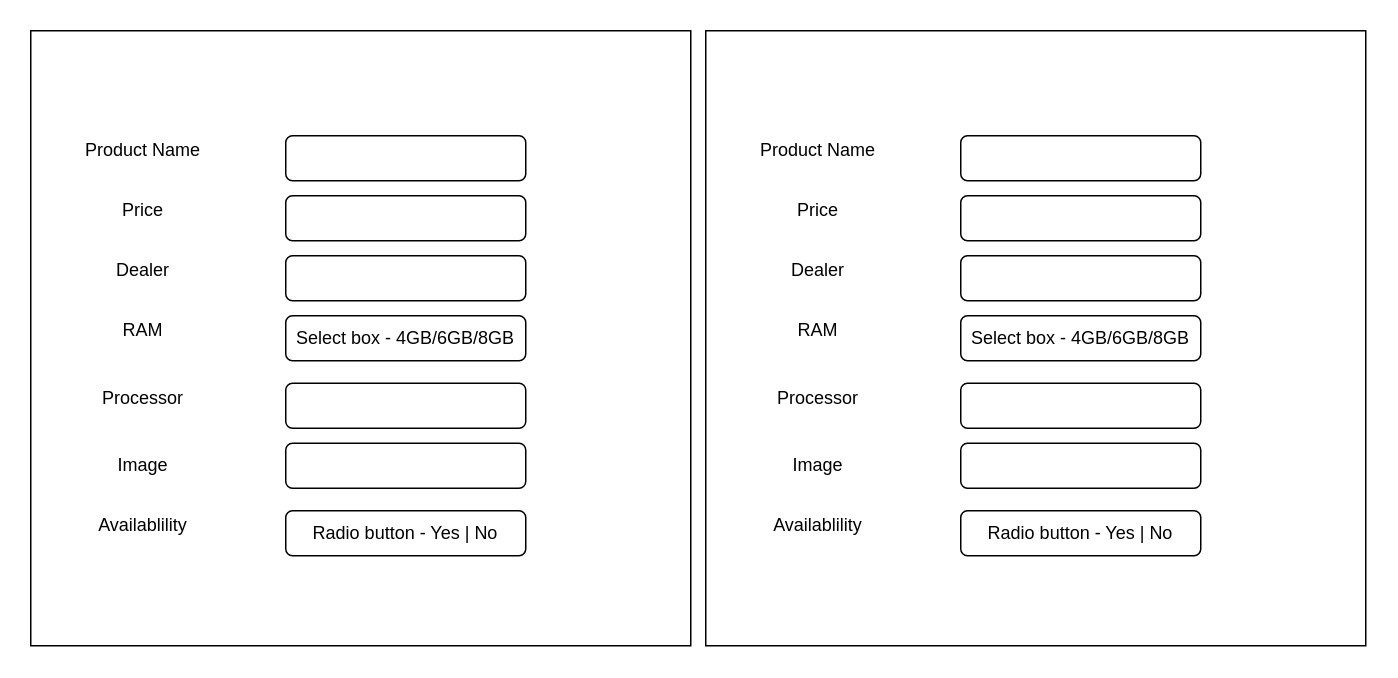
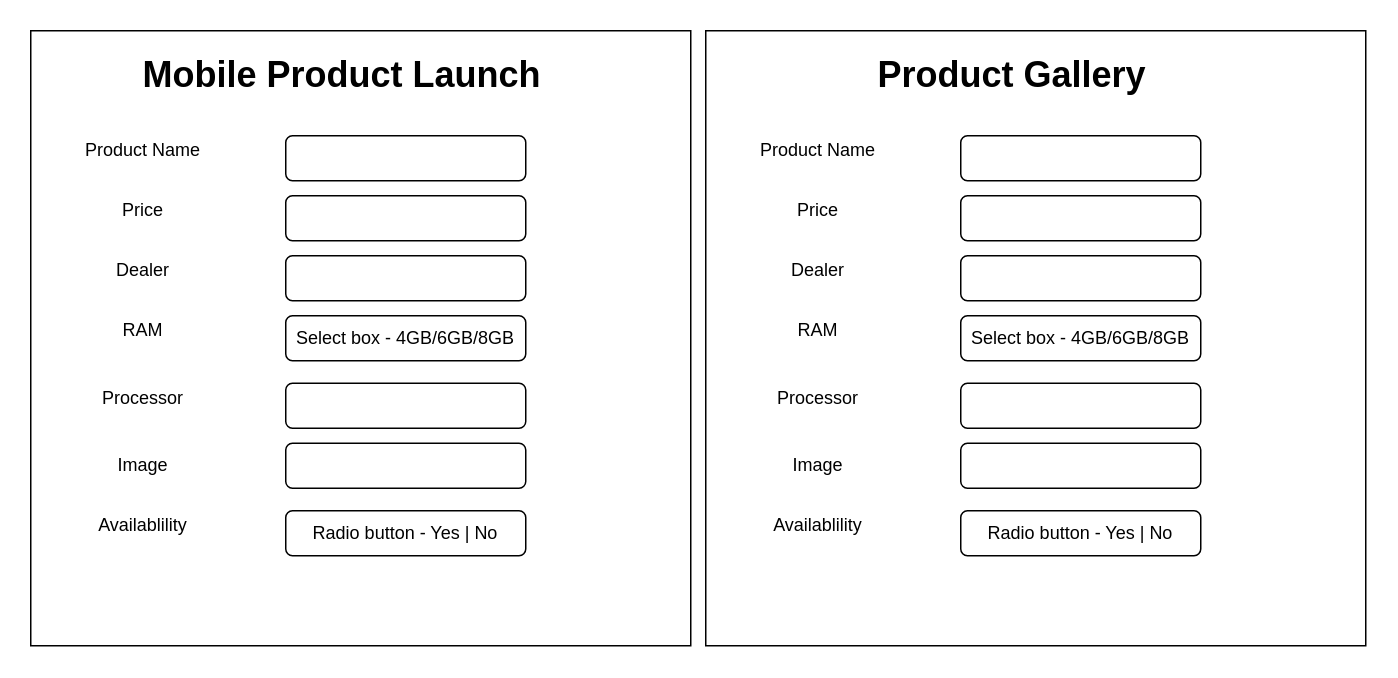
+ <mxCell id="7" value="&lt;h1&gt;Mobile Product Launch&lt;/h1&gt;&lt;p&gt;&lt;br&gt;&lt;/p&gt;" style="text;html=1;strokeColor=none;fillColor=none;spacing=5;spacingTop=-20;whiteSpace=wrap;overflow=hidden;rounded=0;" vertex="1" parent="1"><mxGeometry x="90" y="30" width="280" height="40" as="geometry" /></mxCell>
+ <mxCell id="23" value="&lt;h1&gt;Product Gallery&lt;/h1&gt;&lt;p&gt;&lt;br&gt;&lt;/p&gt;" style="text;html=1;strokeColor=none;fillColor=none;spacing=5;spacingTop=-20;whiteSpace=wrap;overflow=hidden;rounded=0;" vertex="1" parent="1"><mxGeometry x="580" y="30" width="280" height="40" as="geometry" /></mxCell>
